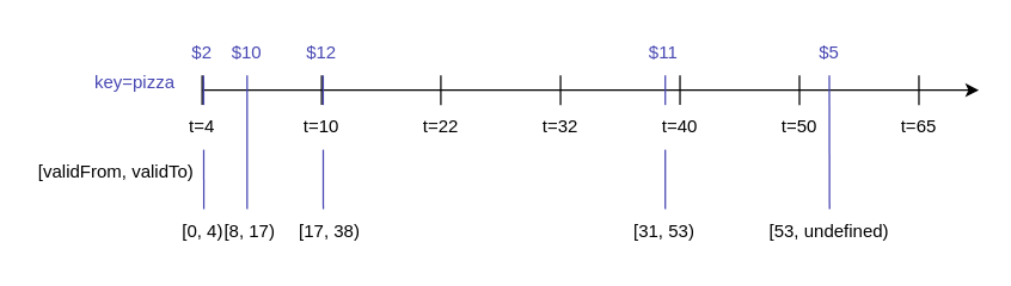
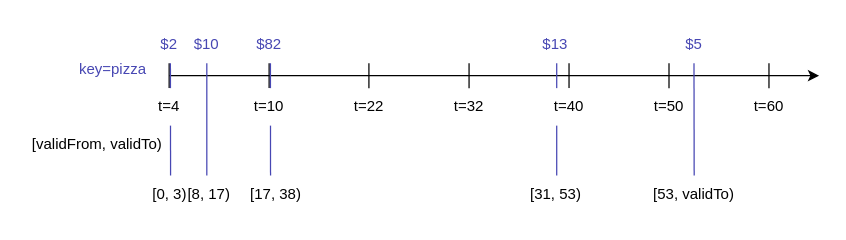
- <mxCell id="18" value="$12" style="text;html=1;align=center;verticalAlign=middle;whiteSpace=wrap;rounded=0;fontColor=#4747B3;" vertex="1" parent="1"><mxGeometry x="180" y="20" width="70" height="30" as="geometry" /></mxCell>
+ <mxCell id="18" value="$82" style="text;html=1;align=center;verticalAlign=middle;whiteSpace=wrap;rounded=0;fontColor=#4747B3;" vertex="1" parent="1"><mxGeometry x="180" y="20" width="70" height="30" as="geometry" /></mxCell>
- <mxCell id="26" value="$11" style="text;html=1;align=center;verticalAlign=middle;whiteSpace=wrap;rounded=0;fontColor=#4747B3;" vertex="1" parent="1"><mxGeometry x="409" y="20" width="70" height="30" as="geometry" /></mxCell>
+ <mxCell id="26" value="$13" style="text;html=1;align=center;verticalAlign=middle;whiteSpace=wrap;rounded=0;fontColor=#4747B3;" vertex="1" parent="1"><mxGeometry x="409" y="20" width="70" height="30" as="geometry" /></mxCell>
- <mxCell id="8" value="t=65" style="text;html=1;align=center;verticalAlign=middle;whiteSpace=wrap;rounded=0;" vertex="1" parent="1"><mxGeometry x="585" y="70" width="60" height="30" as="geometry" /></mxCell>
+ <mxCell id="8" value="t=60" style="text;html=1;align=center;verticalAlign=middle;whiteSpace=wrap;rounded=0;" vertex="1" parent="1"><mxGeometry x="585" y="70" width="60" height="30" as="geometry" /></mxCell>
- <mxCell id="29" value="[0, 4)" style="text;html=1;align=center;verticalAlign=middle;whiteSpace=wrap;rounded=0;fontColor=#000000;" vertex="1" parent="1"><mxGeometry x="117.5" y="140" width="35" height="30" as="geometry" /></mxCell>
+ <mxCell id="29" value="[0, 3)" style="text;html=1;align=center;verticalAlign=middle;whiteSpace=wrap;rounded=0;fontColor=#000000;" vertex="1" parent="1"><mxGeometry x="117.5" y="140" width="35" height="30" as="geometry" /></mxCell>
- <mxCell id="33" value="[53, undefined)" style="text;html=1;align=center;verticalAlign=middle;whiteSpace=wrap;rounded=0;fontColor=#000000;" vertex="1" parent="1"><mxGeometry x="512.82" y="140" width="84.37" height="30" as="geometry" /></mxCell>
+ <mxCell id="33" value="[53, validTo)" style="text;html=1;align=center;verticalAlign=middle;whiteSpace=wrap;rounded=0;fontColor=#000000;" vertex="1" parent="1"><mxGeometry x="512.82" y="140" width="84.37" height="30" as="geometry" /></mxCell>
